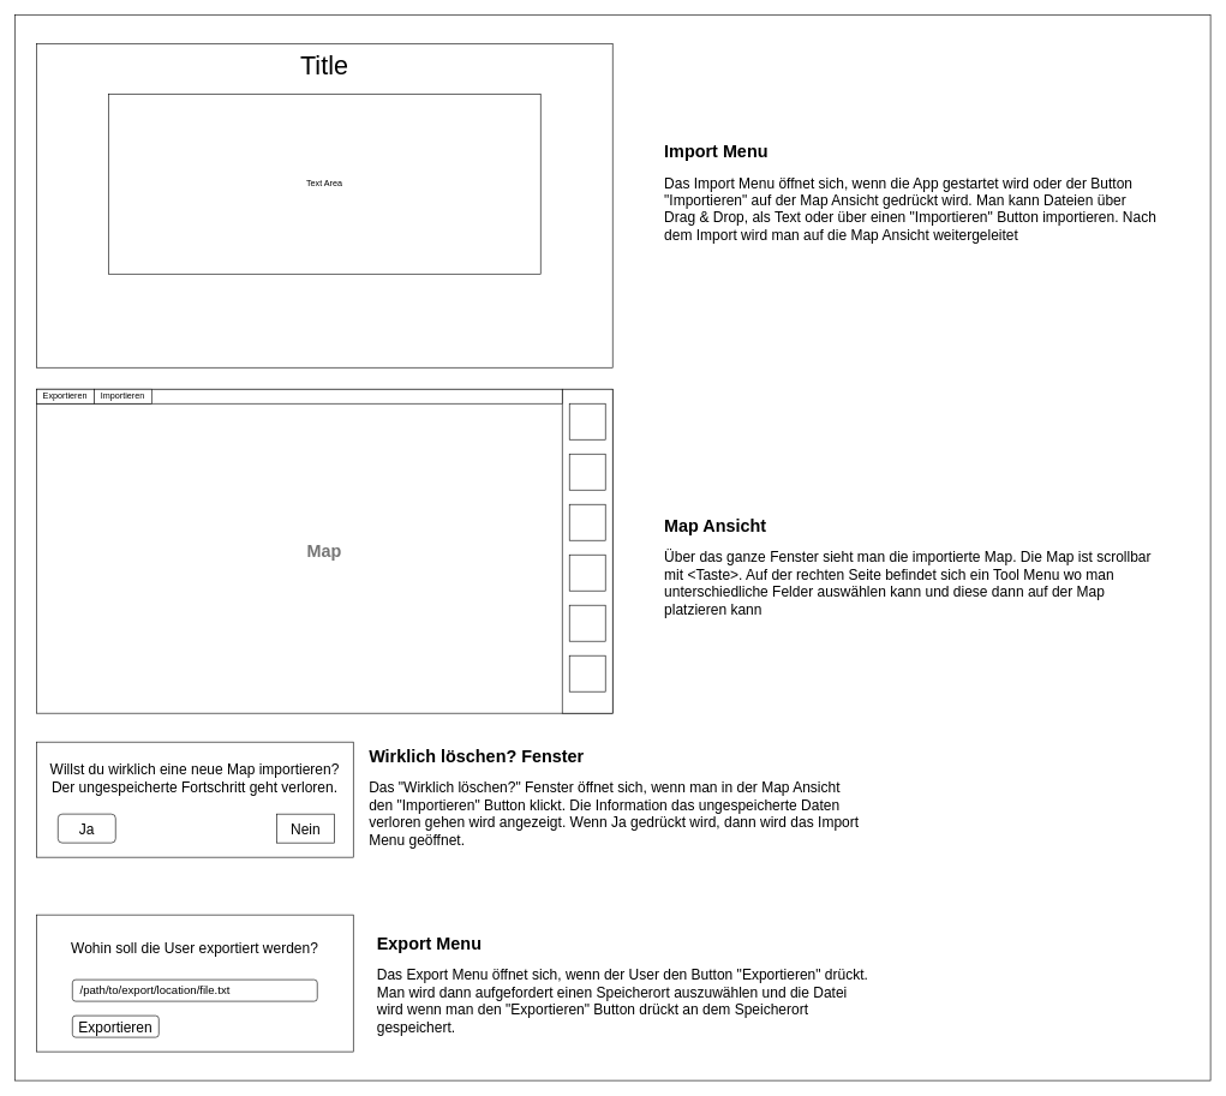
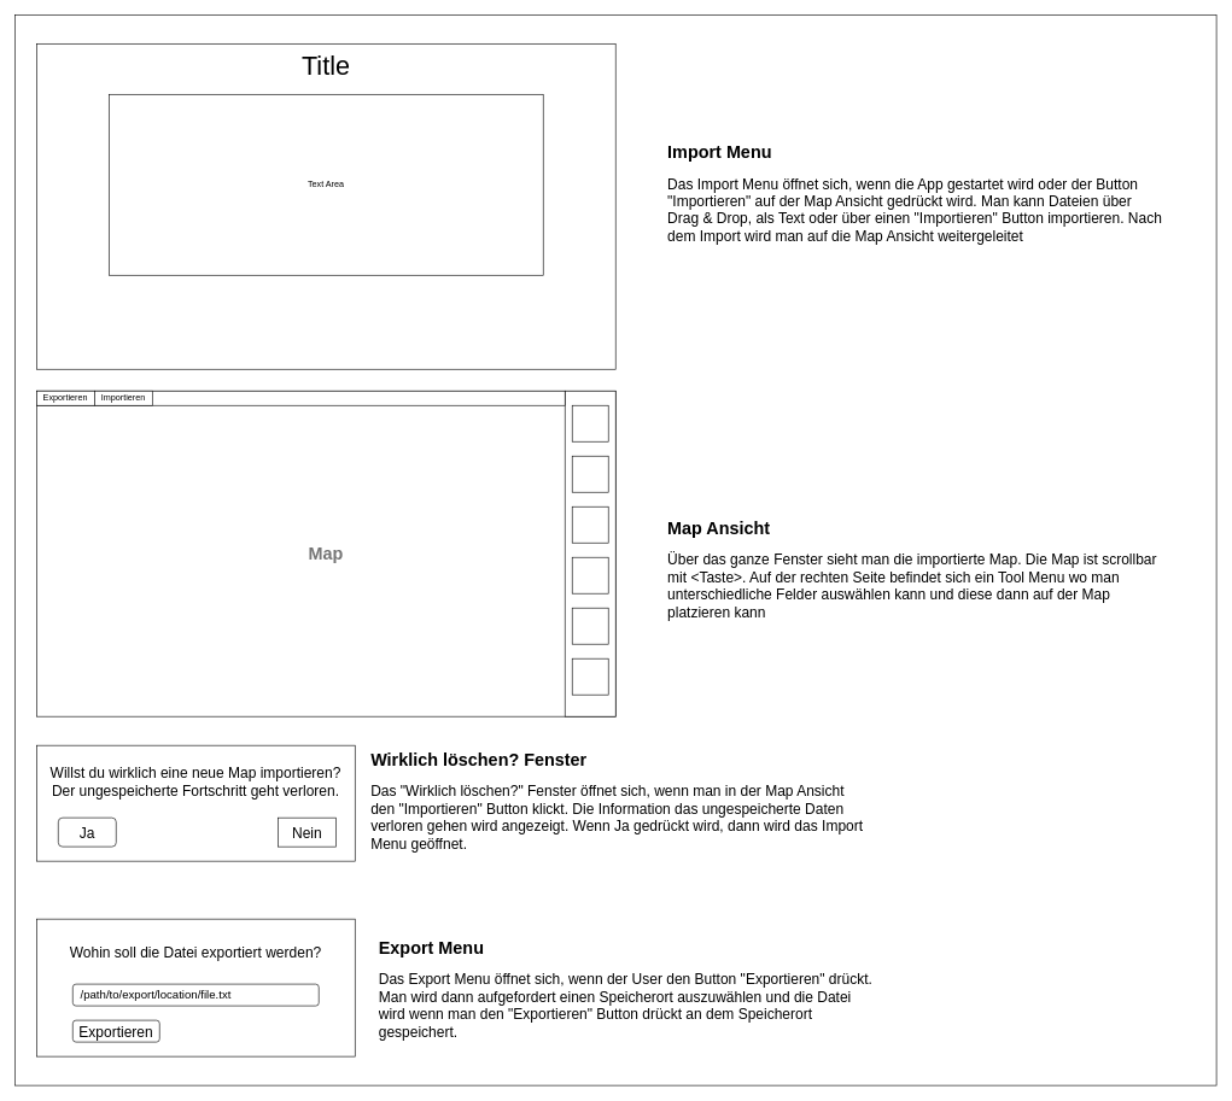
- <mxCell id="24" value="&lt;font style=&quot;font-size: 20px;&quot;&gt;Wohin soll die User exportiert werden?&lt;/font&gt;" style="text;html=1;align=center;verticalAlign=middle;whiteSpace=wrap;rounded=0;" parent="22" vertex="1"><mxGeometry width="440" height="90" as="geometry" /></mxCell>
+ <mxCell id="24" value="&lt;font style=&quot;font-size: 20px;&quot;&gt;Wohin soll die Datei exportiert werden?&lt;/font&gt;" style="text;html=1;align=center;verticalAlign=middle;whiteSpace=wrap;rounded=0;" parent="22" vertex="1"><mxGeometry width="440" height="90" as="geometry" /></mxCell>
